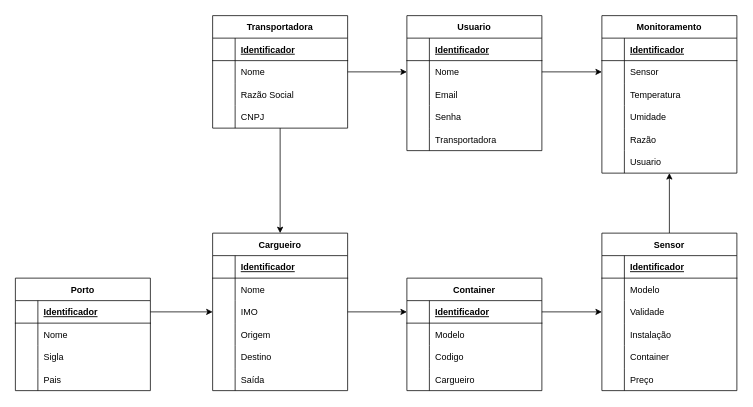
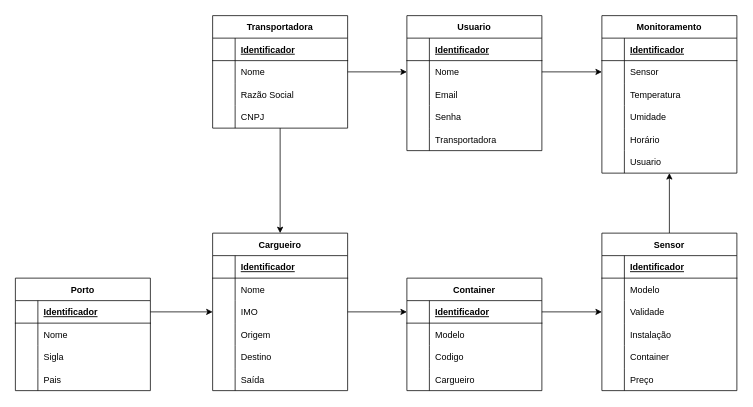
- <mxCell id="113" value="Razão" style="shape=partialRectangle;connectable=0;fillColor=none;top=0;left=0;bottom=0;right=0;align=left;spacingLeft=6;overflow=hidden;" parent="111" vertex="1"><mxGeometry x="30" width="150" height="30" as="geometry"><mxRectangle width="150" height="30" as="alternateBounds" /></mxGeometry></mxCell>
+ <mxCell id="113" value="Horário" style="shape=partialRectangle;connectable=0;fillColor=none;top=0;left=0;bottom=0;right=0;align=left;spacingLeft=6;overflow=hidden;" parent="111" vertex="1"><mxGeometry x="30" width="150" height="30" as="geometry"><mxRectangle width="150" height="30" as="alternateBounds" /></mxGeometry></mxCell>
